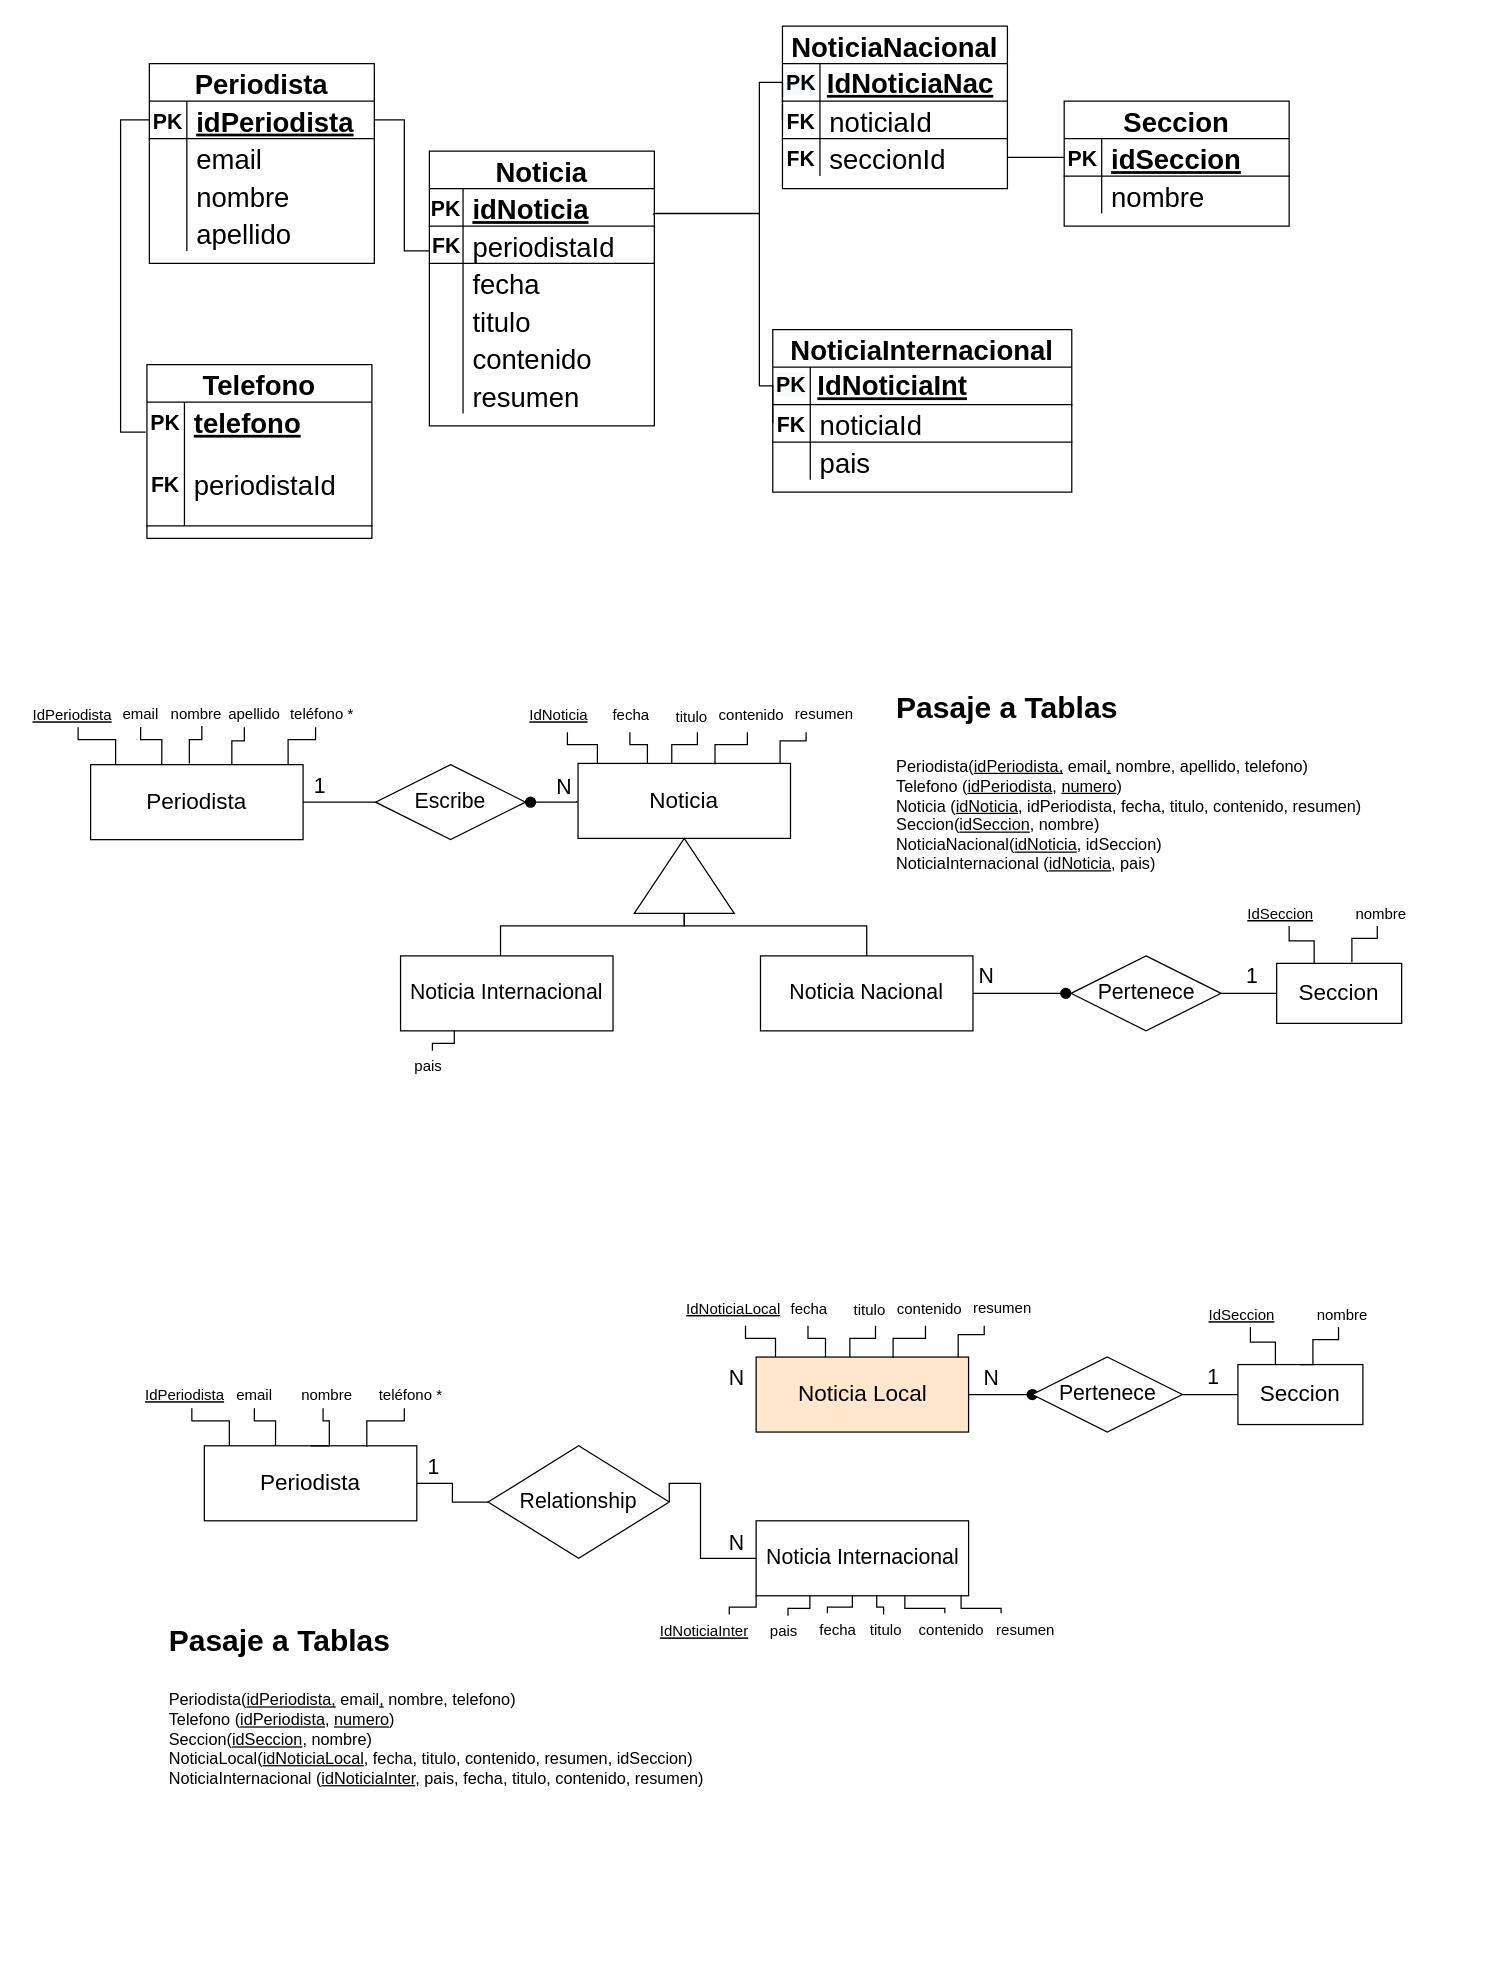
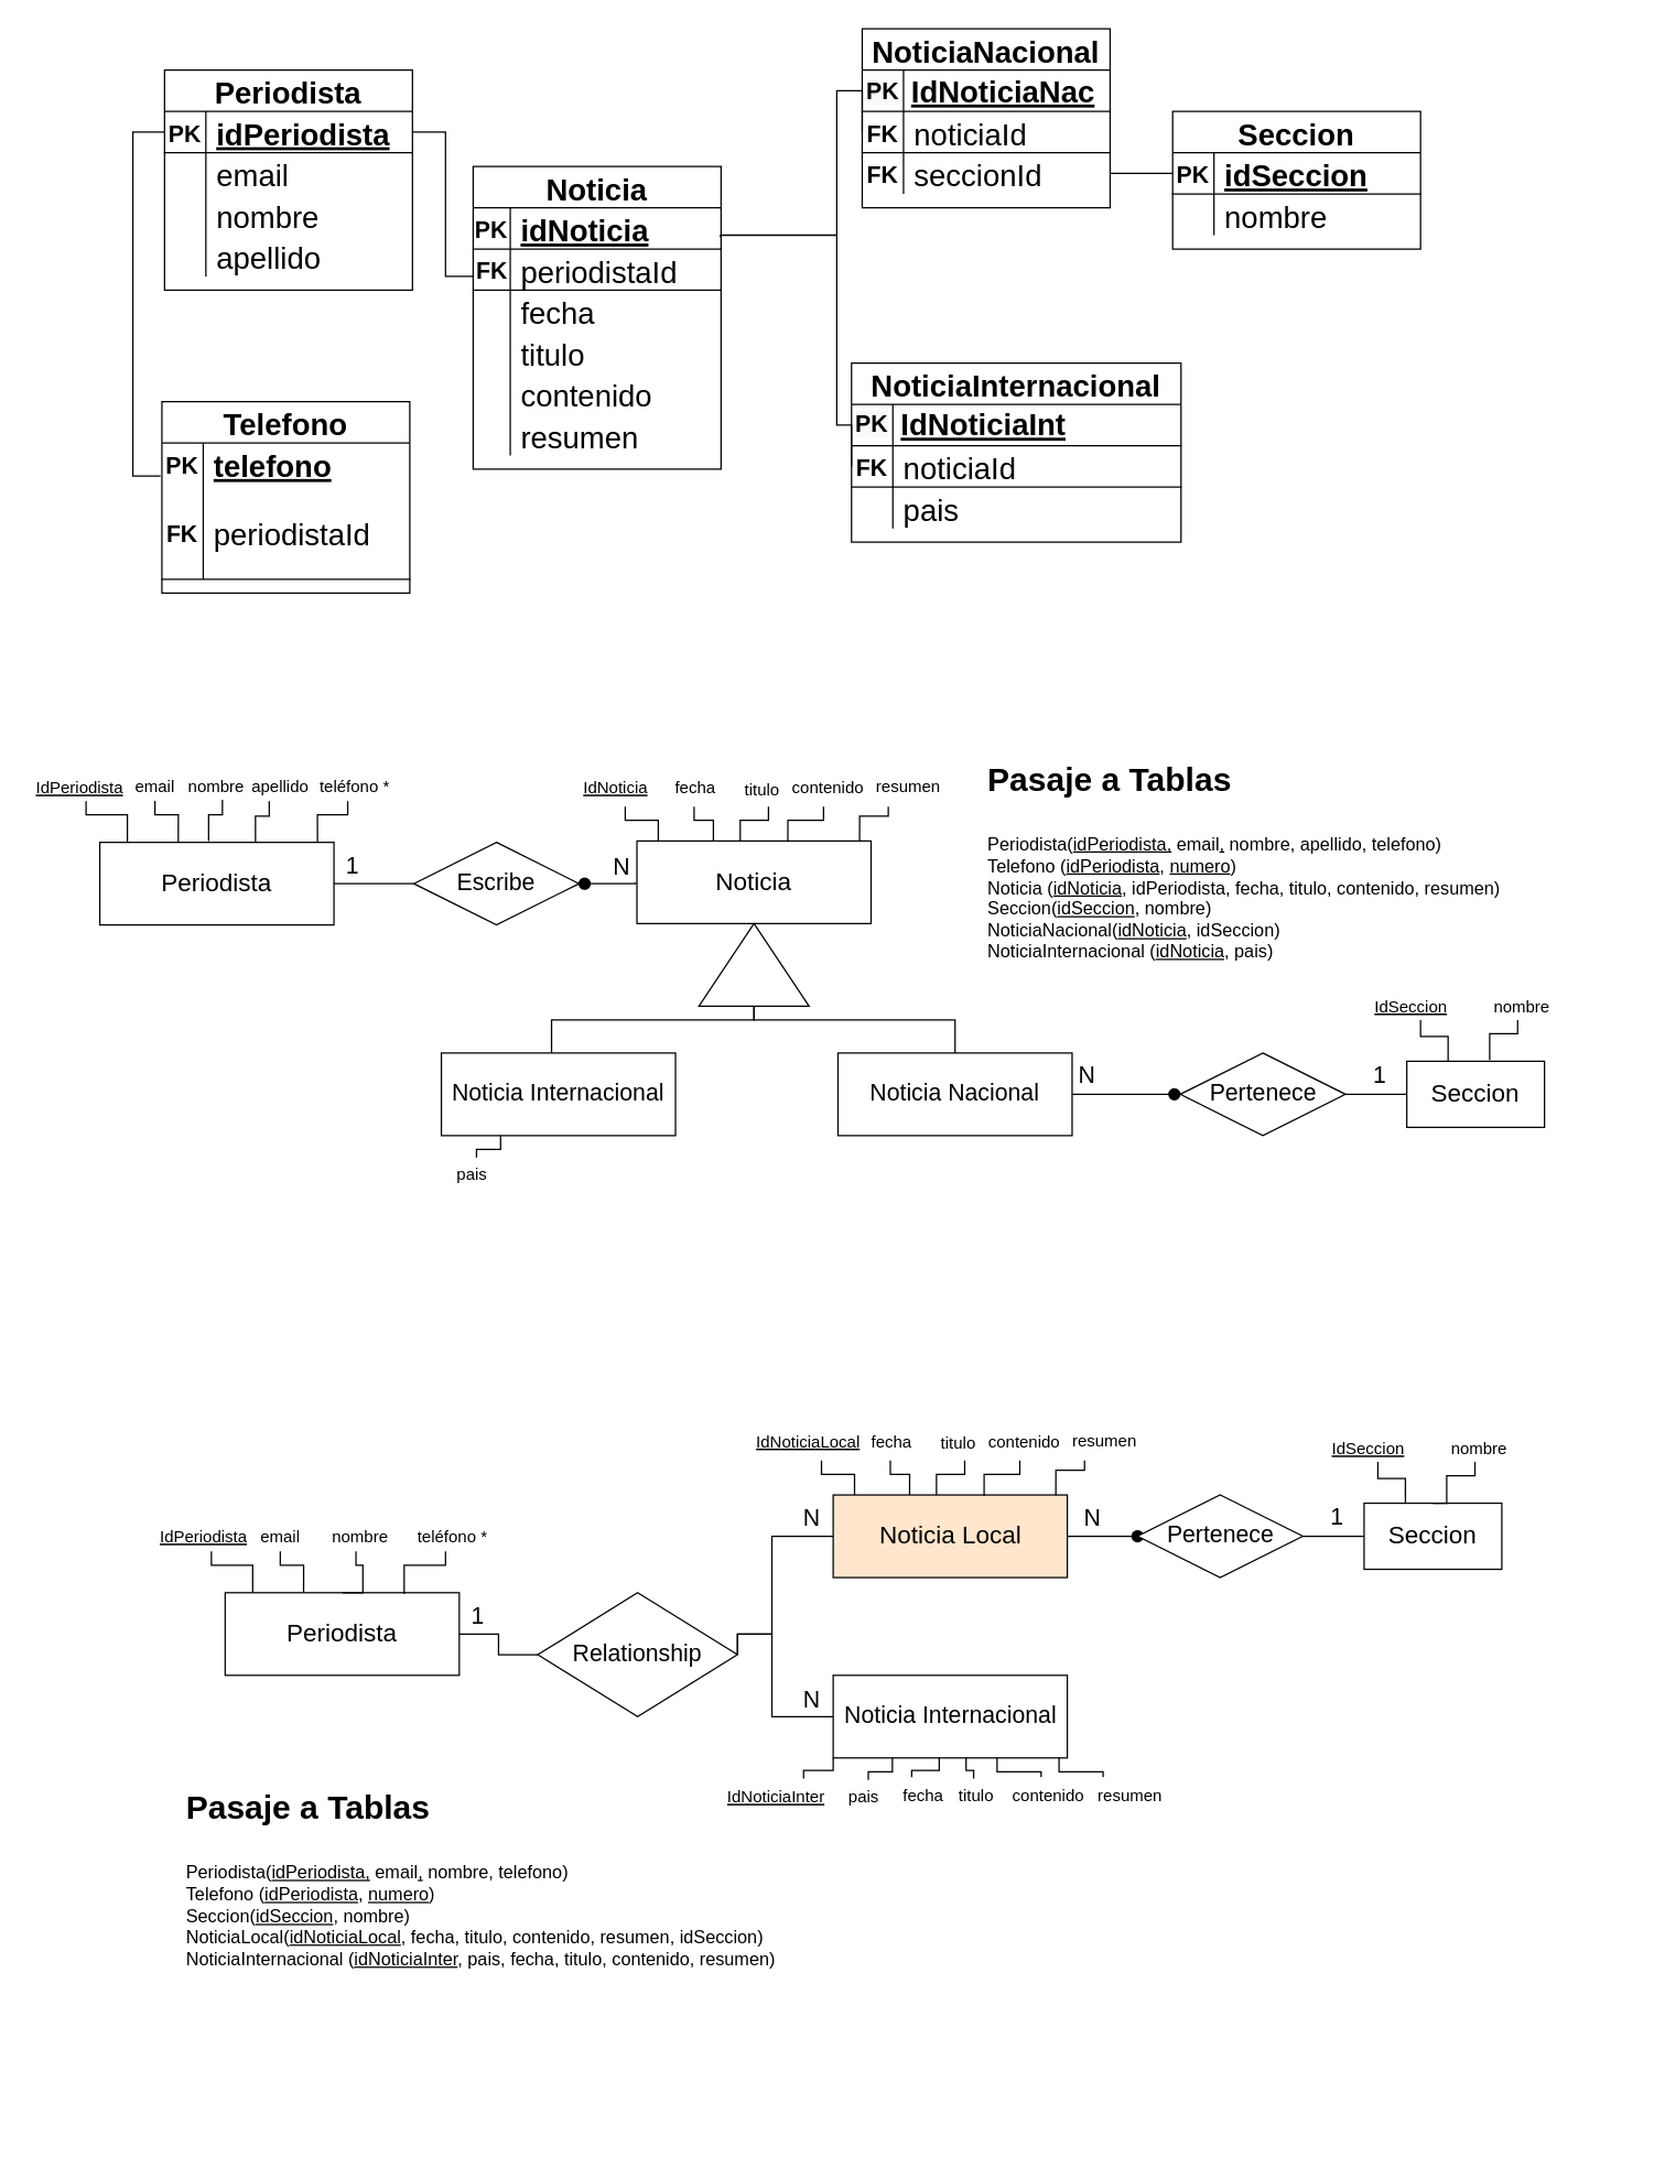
+ <mxCell id="40" style="edgeStyle=orthogonalEdgeStyle;rounded=0;orthogonalLoop=1;jettySize=auto;html=1;exitX=1;exitY=0.5;exitDx=0;exitDy=0;entryX=0;entryY=0.5;entryDx=0;entryDy=0;fontSize=17;endArrow=none;endFill=0;" parent="1" source="41" target="3" edge="1"><mxGeometry relative="1" as="geometry"><Array as="points"><mxPoint x="560" y="1186" /><mxPoint x="560" y="1115" /></Array></mxGeometry></mxCell>
